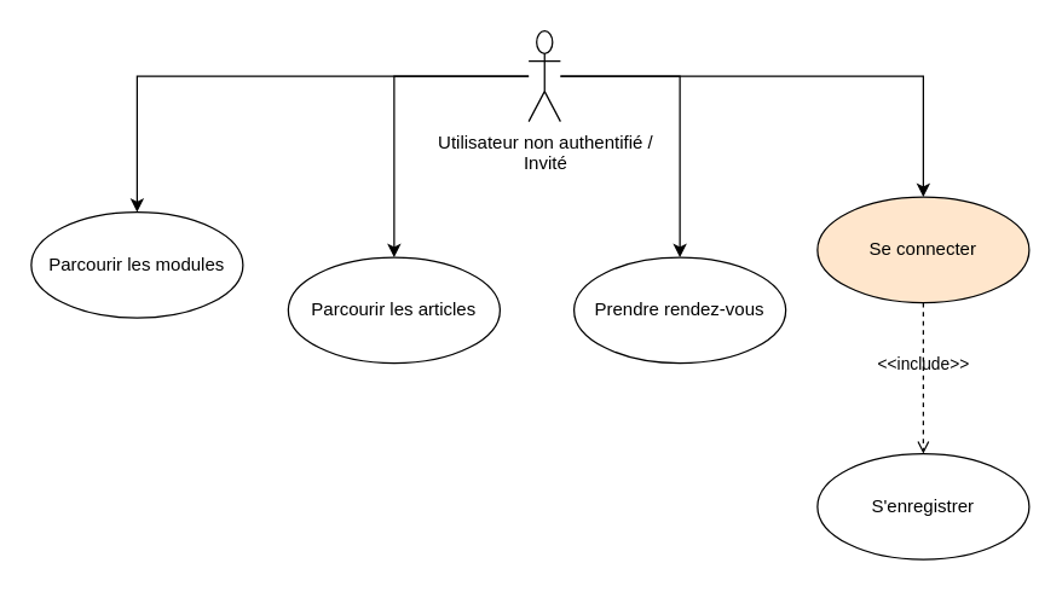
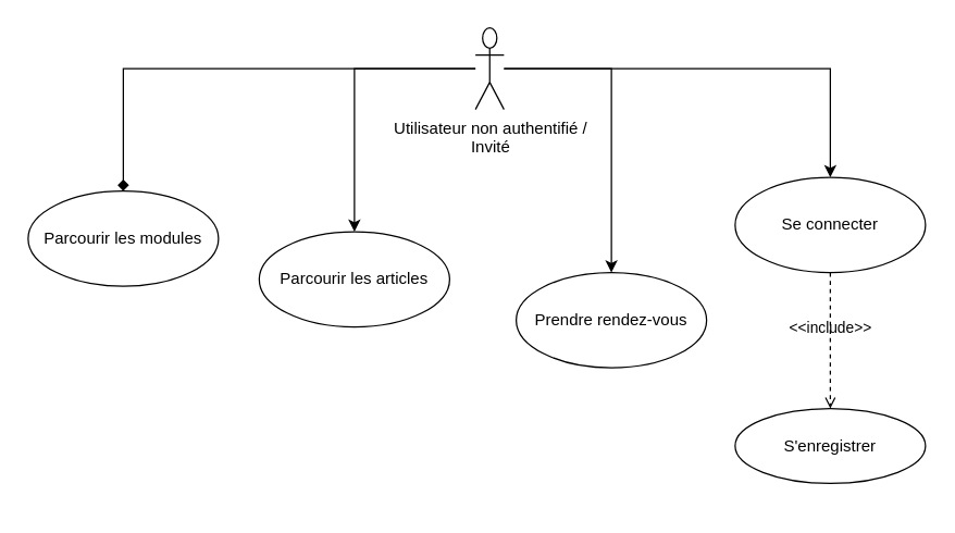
- <mxCell id="3" style="edgeStyle=orthogonalEdgeStyle;rounded=0;orthogonalLoop=1;jettySize=auto;html=1;" parent="1" source="6" target="8" edge="1"><mxGeometry relative="1" as="geometry" /></mxCell>
+ <mxCell id="3" style="edgeStyle=orthogonalEdgeStyle;rounded=0;orthogonalLoop=1;jettySize=auto;html=1;endArrow=diamond;" parent="1" source="6" target="8" edge="1"><mxGeometry relative="1" as="geometry" /></mxCell>
- <mxCell id="7" value="Se connecter" style="ellipse;whiteSpace=wrap;html=1;fillColor=#ffe6cc;" parent="1" vertex="1"><mxGeometry x="540" y="130" width="140" height="70" as="geometry" /></mxCell>
+ <mxCell id="7" value="Se connecter" style="ellipse;whiteSpace=wrap;html=1;" parent="1" vertex="1"><mxGeometry x="540" y="130" width="140" height="70" as="geometry" /></mxCell>
- <mxCell id="10" value="Prendre rendez-vous" style="ellipse;whiteSpace=wrap;html=1;" parent="1" vertex="1"><mxGeometry x="379" y="170" width="140" height="70" as="geometry" /></mxCell>
+ <mxCell id="10" value="Prendre rendez-vous" style="ellipse;whiteSpace=wrap;html=1;" parent="1" vertex="1"><mxGeometry x="379" y="200" width="140" height="70" as="geometry" /></mxCell>
- <mxCell id="12" value="S'enregistrer" style="ellipse;whiteSpace=wrap;html=1;" parent="1" vertex="1"><mxGeometry x="540" y="300" width="140" height="70" as="geometry" /></mxCell>
+ <mxCell id="12" value="S'enregistrer" style="ellipse;whiteSpace=wrap;html=1;" parent="1" vertex="1"><mxGeometry x="540" y="300" width="140" height="55" as="geometry" /></mxCell>
